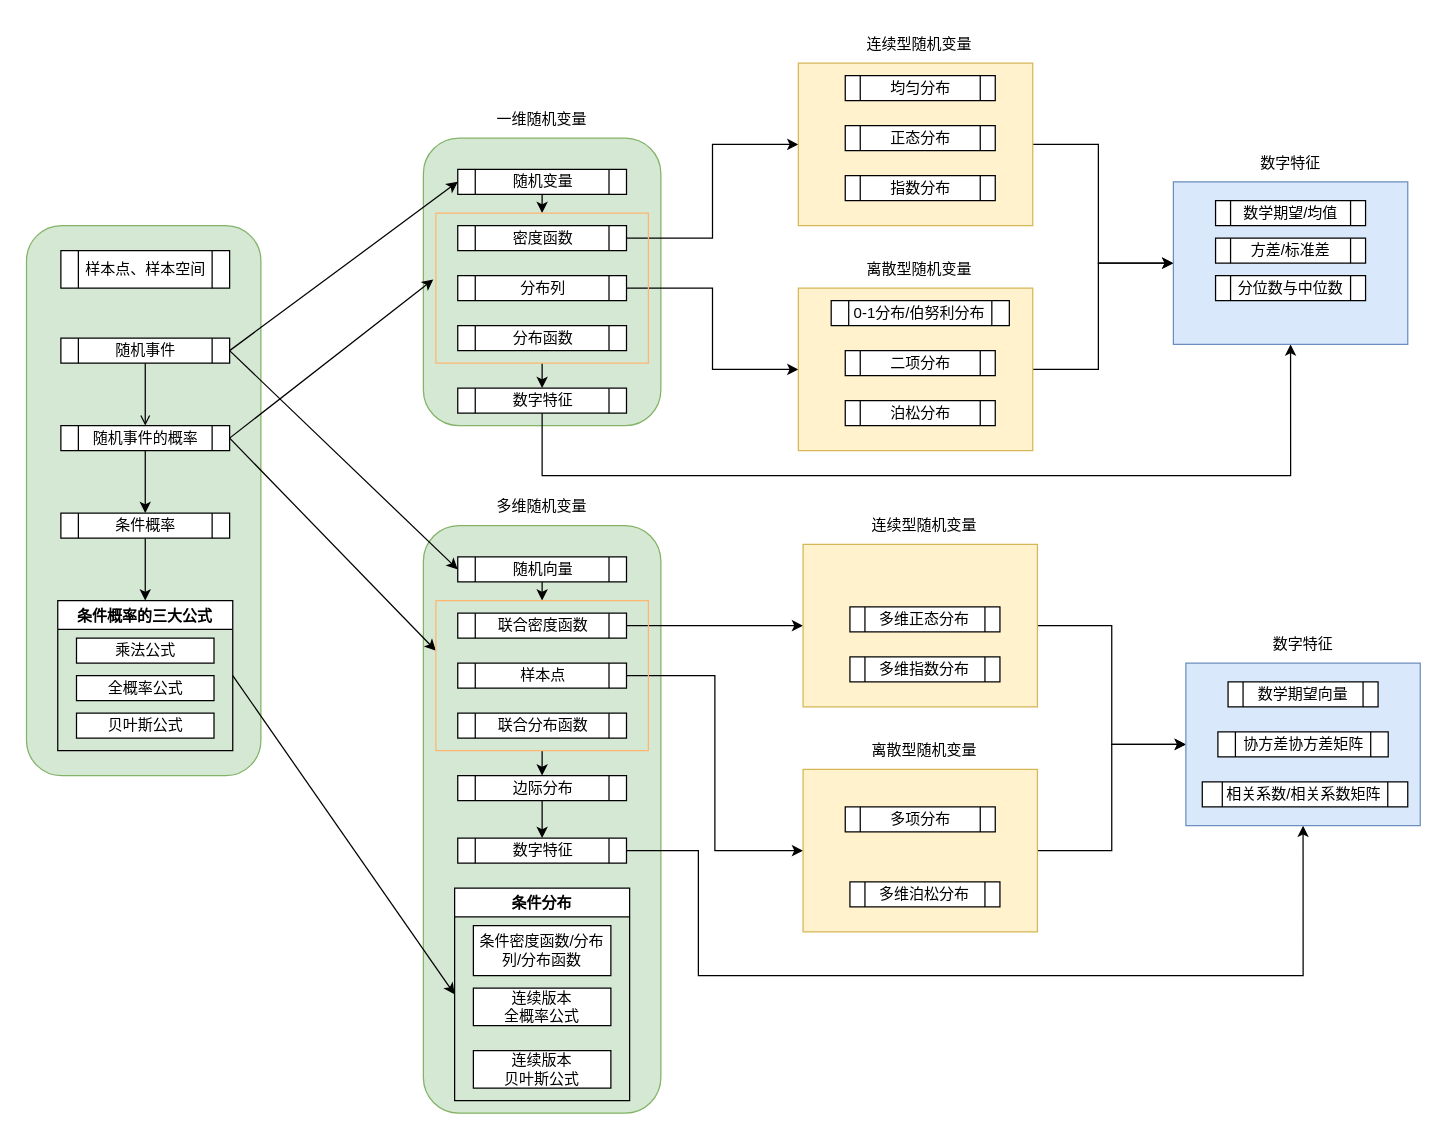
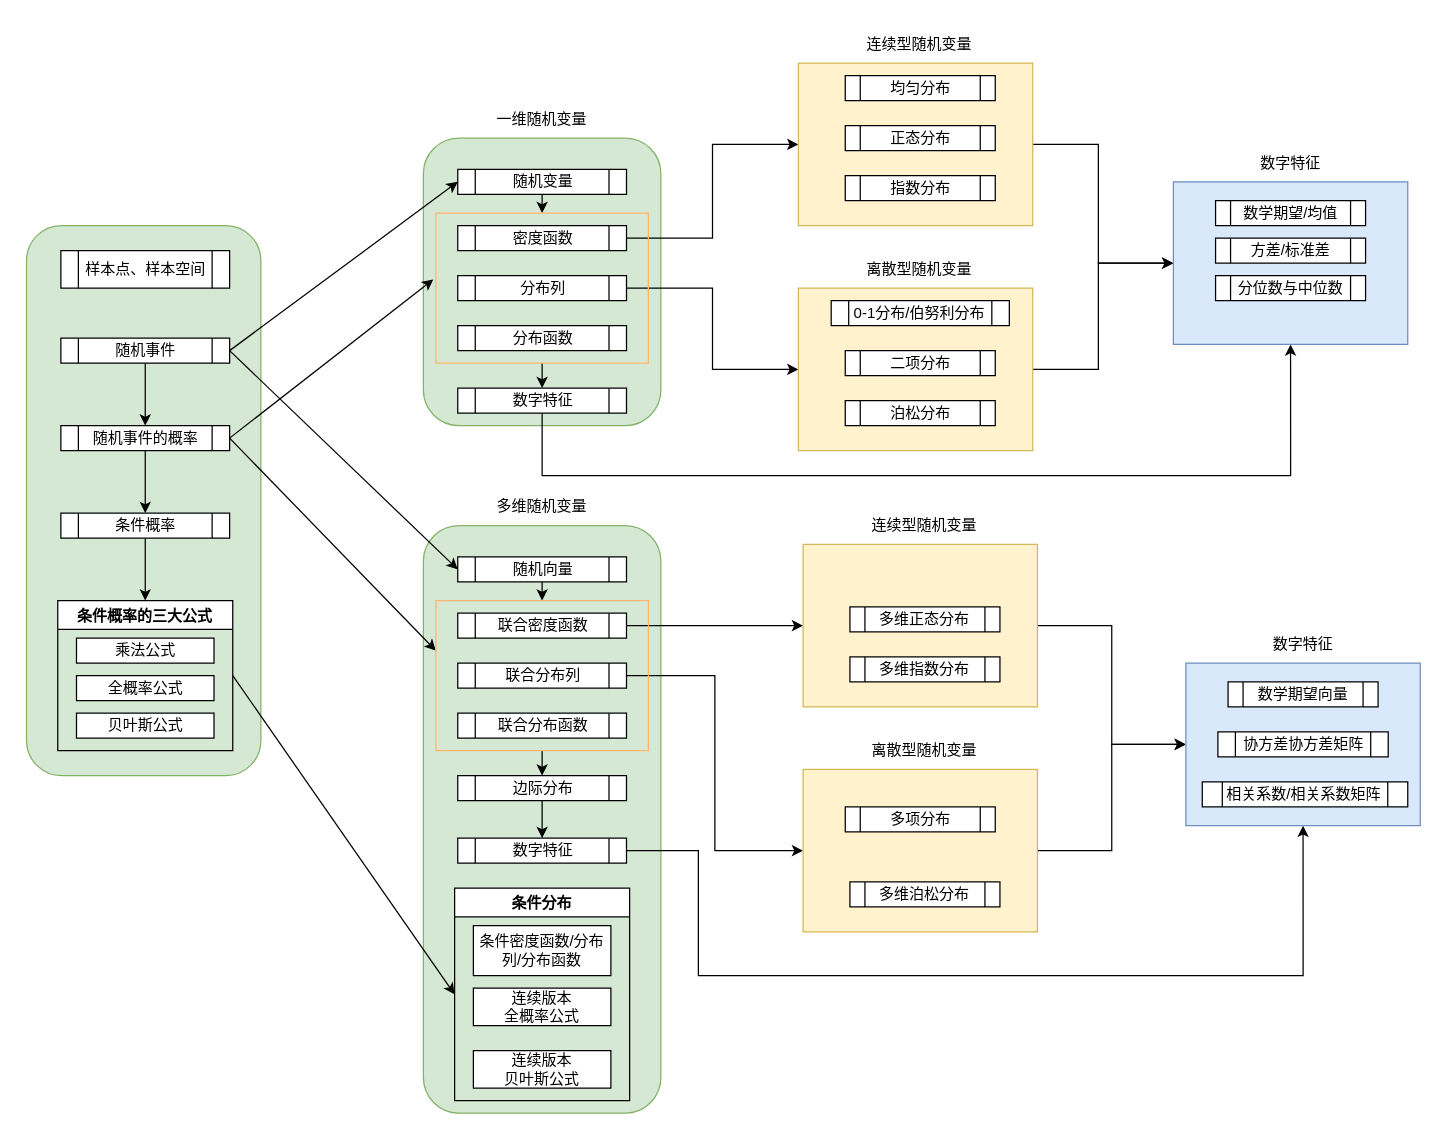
- <mxCell id="4" style="edgeStyle=orthogonalEdgeStyle;rounded=0;orthogonalLoop=1;jettySize=auto;html=1;exitX=0.5;exitY=1;exitDx=0;exitDy=0;entryX=0.5;entryY=0;entryDx=0;entryDy=0;endArrow=open;" edge="1" parent="1" source="5" target="7"><mxGeometry relative="1" as="geometry" /></mxCell>
+ <mxCell id="4" style="edgeStyle=orthogonalEdgeStyle;rounded=0;orthogonalLoop=1;jettySize=auto;html=1;exitX=0.5;exitY=1;exitDx=0;exitDy=0;entryX=0.5;entryY=0;entryDx=0;entryDy=0;" edge="1" parent="1" source="5" target="7"><mxGeometry relative="1" as="geometry" /></mxCell>
- <mxCell id="50" value="样本点" style="shape=process;whiteSpace=wrap;html=1;backgroundOutline=1;" vertex="1" parent="1"><mxGeometry x="365.5" y="530" width="135" height="20" as="geometry" /></mxCell>
+ <mxCell id="50" value="联合分布列" style="shape=process;whiteSpace=wrap;html=1;backgroundOutline=1;" vertex="1" parent="1"><mxGeometry x="365.5" y="530" width="135" height="20" as="geometry" /></mxCell>
